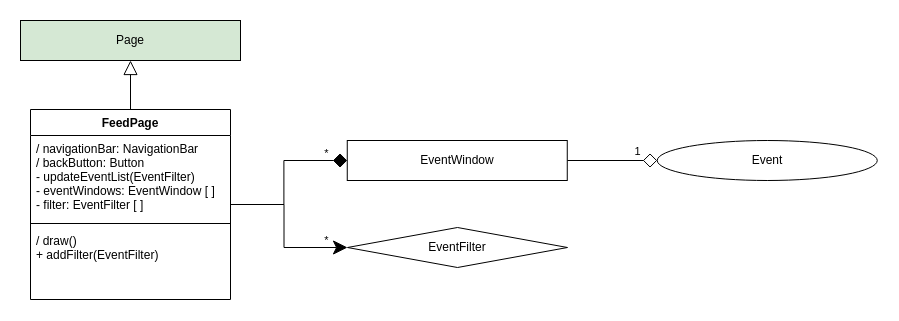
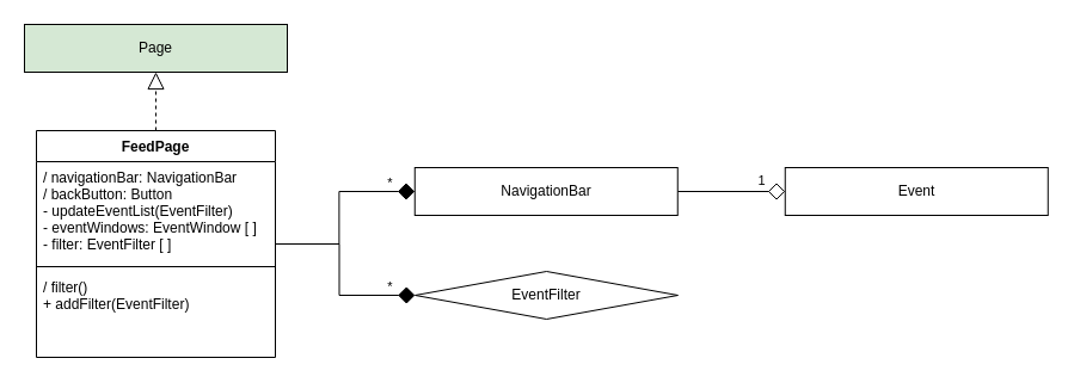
- <mxCell id="3" style="edgeStyle=orthogonalEdgeStyle;rounded=0;orthogonalLoop=1;jettySize=auto;html=1;exitX=0.5;exitY=0;exitDx=0;exitDy=0;entryX=0.5;entryY=1;entryDx=0;entryDy=0;endArrow=block;endFill=0;startSize=6;endSize=12;" edge="1" parent="1" source="12" target="2"><mxGeometry relative="1" as="geometry"><mxPoint x="120" y="140" as="sourcePoint" /></mxGeometry></mxCell>
+ <mxCell id="3" style="edgeStyle=orthogonalEdgeStyle;rounded=0;orthogonalLoop=1;jettySize=auto;html=1;exitX=0.5;exitY=0;exitDx=0;exitDy=0;entryX=0.5;entryY=1;entryDx=0;entryDy=0;endArrow=block;endFill=0;startSize=6;endSize=12;dashed=1;" edge="1" parent="1" source="12" target="2"><mxGeometry relative="1" as="geometry"><mxPoint x="120" y="140" as="sourcePoint" /></mxGeometry></mxCell>
- <mxCell id="8" value="EventWindow" style="rounded=0;whiteSpace=wrap;html=1;align=center;" vertex="1" parent="1"><mxGeometry x="346.76" y="140" width="220" height="40" as="geometry" /></mxCell>
+ <mxCell id="8" value="NavigationBar" style="rounded=0;whiteSpace=wrap;html=1;align=center;" vertex="1" parent="1"><mxGeometry x="346.76" y="140" width="220" height="40" as="geometry" /></mxCell>
- <mxCell id="9" value="Event" style="ellipse;whiteSpace=wrap;html=1;align=center;" vertex="1" parent="1"><mxGeometry x="656.76" y="140" width="220" height="40" as="geometry" /></mxCell>
+ <mxCell id="9" value="Event" style="rounded=0;whiteSpace=wrap;html=1;align=center;" vertex="1" parent="1"><mxGeometry x="656.76" y="140" width="220" height="40" as="geometry" /></mxCell>
- <mxCell id="15" value="/ draw()&#10;+ addFilter(EventFilter)" style="text;strokeColor=none;fillColor=none;align=left;verticalAlign=top;spacingLeft=4;spacingRight=4;overflow=hidden;rotatable=0;points=[[0,0.5],[1,0.5]];portConstraint=eastwest;" vertex="1" parent="12"><mxGeometry y="118" width="200" height="72" as="geometry" /></mxCell>
+ <mxCell id="15" value="/ filter()&#10;+ addFilter(EventFilter)" style="text;strokeColor=none;fillColor=none;align=left;verticalAlign=top;spacingLeft=4;spacingRight=4;overflow=hidden;rotatable=0;points=[[0,0.5],[1,0.5]];portConstraint=eastwest;" vertex="1" parent="12"><mxGeometry y="118" width="200" height="72" as="geometry" /></mxCell>
- <mxCell id="10" style="edgeStyle=orthogonalEdgeStyle;rounded=0;orthogonalLoop=1;jettySize=auto;html=1;entryX=0;entryY=0.5;entryDx=0;entryDy=0;endArrow=classic;endFill=1;startSize=6;endSize=12;exitX=1;exitY=0.5;exitDx=0;exitDy=0;" edge="1" parent="1" source="12" target="16"><mxGeometry relative="1" as="geometry"><mxPoint x="120" y="122" as="sourcePoint" /></mxGeometry></mxCell>
+ <mxCell id="10" style="edgeStyle=orthogonalEdgeStyle;rounded=0;orthogonalLoop=1;jettySize=auto;html=1;entryX=0;entryY=0.5;entryDx=0;entryDy=0;endArrow=diamond;endFill=1;startSize=6;endSize=12;exitX=1;exitY=0.5;exitDx=0;exitDy=0;" edge="1" parent="1" source="12" target="16"><mxGeometry relative="1" as="geometry"><mxPoint x="120" y="122" as="sourcePoint" /></mxGeometry></mxCell>
